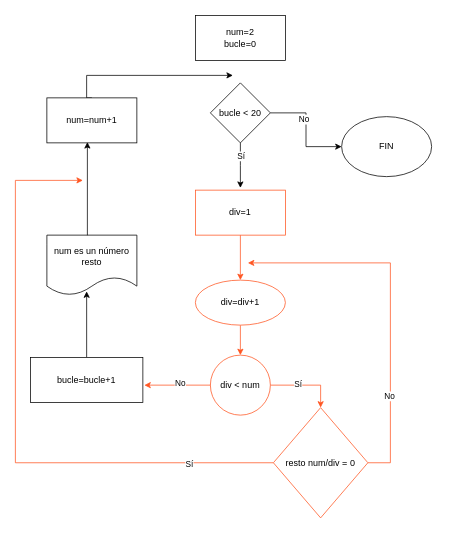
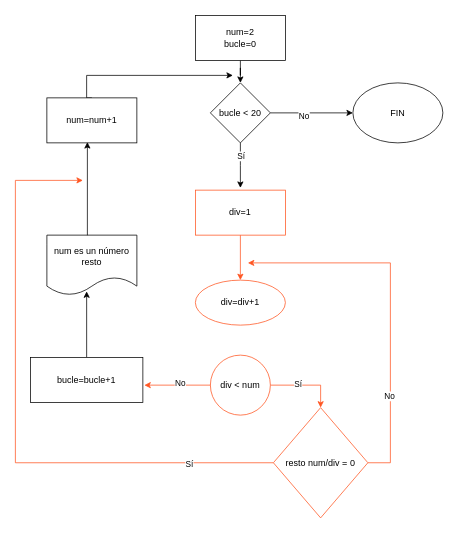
+ <mxCell id="18" style="edgeStyle=orthogonalEdgeStyle;rounded=0;orthogonalLoop=1;jettySize=auto;html=1;entryX=0.5;entryY=0;entryDx=0;entryDy=0;" edge="1" parent="1" source="19" target="24"><mxGeometry relative="1" as="geometry" /></mxCell>
- <mxCell id="27" value="FIN" style="ellipse;whiteSpace=wrap;html=1;" vertex="1" parent="1"><mxGeometry x="455" y="155" width="120" height="80" as="geometry" /></mxCell>
+ <mxCell id="27" value="FIN" style="ellipse;whiteSpace=wrap;html=1;" vertex="1" parent="1"><mxGeometry x="470" y="110" width="120" height="80" as="geometry" /></mxCell>
- <mxCell id="14" style="edgeStyle=orthogonalEdgeStyle;rounded=0;orthogonalLoop=1;jettySize=auto;html=1;exitX=0.5;exitY=1;exitDx=0;exitDy=0;entryX=0.5;entryY=0;entryDx=0;entryDy=0;strokeColor=#FF5521;" edge="1" parent="1" source="15" target="6"><mxGeometry relative="1" as="geometry" /></mxCell>
